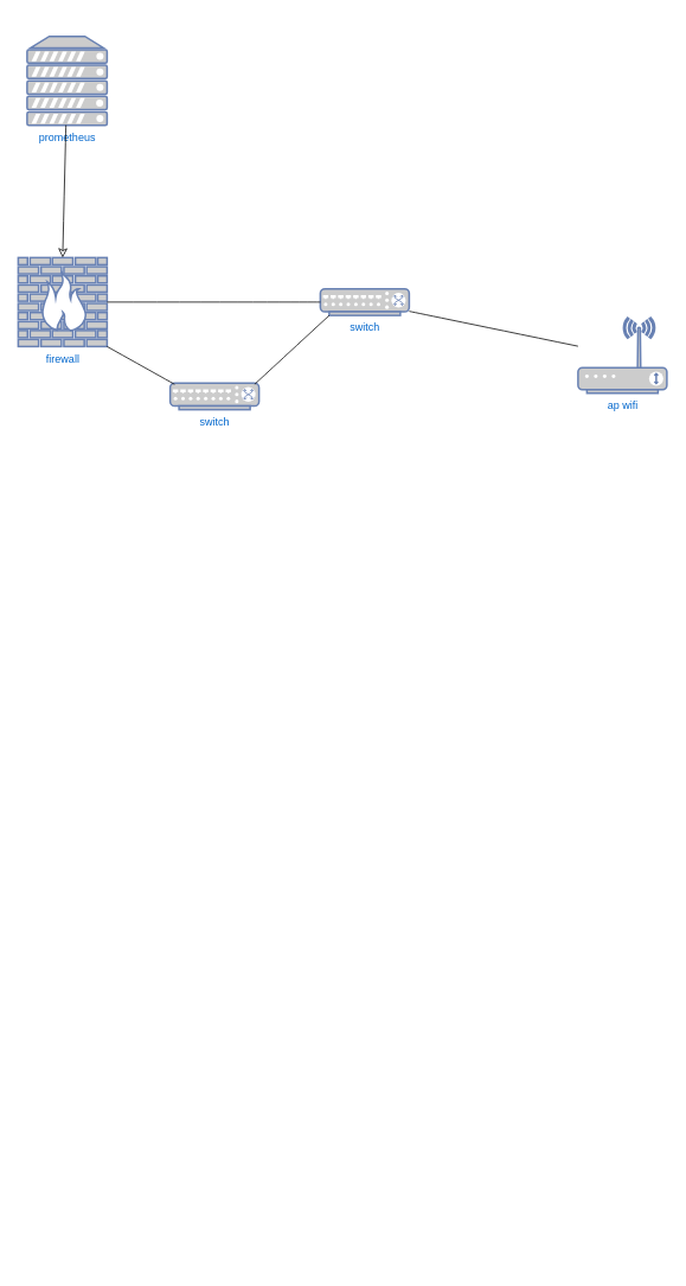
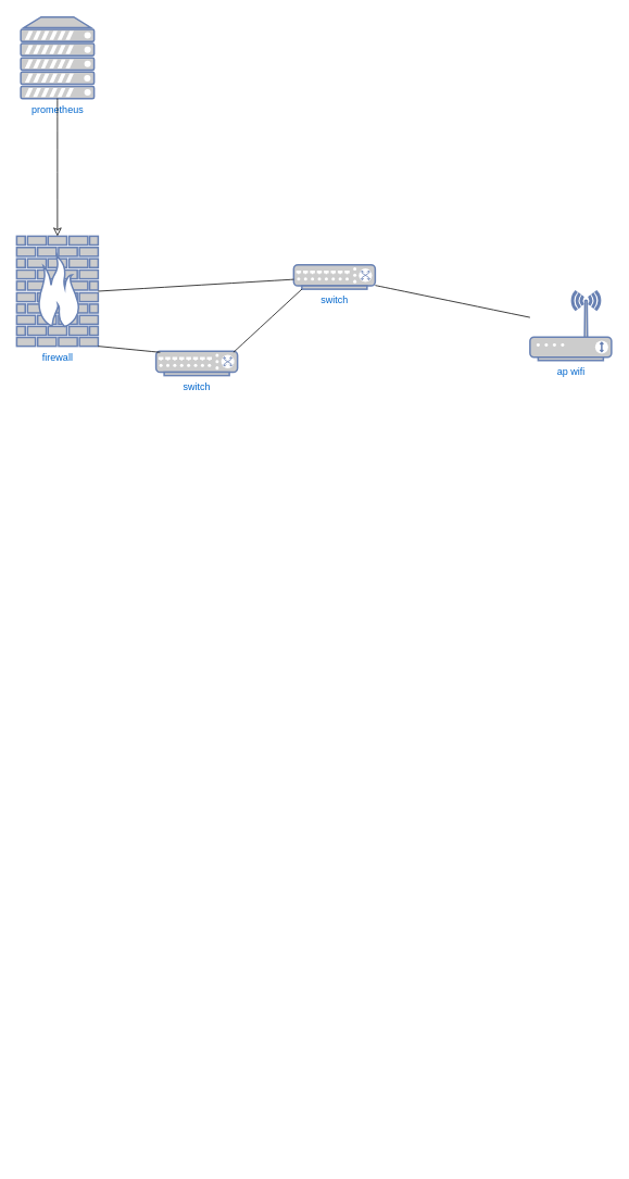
- <mxCell id="6" value="prometheus" style="fontColor=#0066CC;verticalAlign=top;verticalLabelPosition=bottom;labelPosition=center;align=center;html=1;fillColor=#CCCCCC;strokeColor=#6881B3;gradientColor=none;gradientDirection=north;strokeWidth=2;shape=mxgraph.networks.server;rounded=1;shadow=0;comic=0;labelBackgroundColor=#ffffff;" parent="1" vertex="1"><mxGeometry x="30" y="40" width="90" height="100" as="geometry" /></mxCell>
+ <mxCell id="6" value="prometheus" style="fontColor=#0066CC;verticalAlign=top;verticalLabelPosition=bottom;labelPosition=center;align=center;html=1;fillColor=#CCCCCC;strokeColor=#6881B3;gradientColor=none;gradientDirection=north;strokeWidth=2;shape=mxgraph.networks.server;rounded=1;shadow=0;comic=0;labelBackgroundColor=#ffffff;" parent="1" vertex="1"><mxGeometry x="25" y="20" width="90" height="100" as="geometry" /></mxCell>
- <mxCell id="7" value="firewall" style="fontColor=#0066CC;verticalAlign=top;verticalLabelPosition=bottom;labelPosition=center;align=center;html=1;fillColor=#CCCCCC;strokeColor=#6881B3;gradientColor=none;gradientDirection=north;strokeWidth=2;shape=mxgraph.networks.firewall;rounded=1;shadow=0;comic=0;labelBackgroundColor=#ffffff;strokeOpacity=100;" parent="1" vertex="1"><mxGeometry x="20" y="289" width="100" height="100" as="geometry" /></mxCell>
+ <mxCell id="7" value="firewall" style="fontColor=#0066CC;verticalAlign=top;verticalLabelPosition=bottom;labelPosition=center;align=center;html=1;fillColor=#CCCCCC;strokeColor=#6881B3;gradientColor=none;gradientDirection=north;strokeWidth=2;shape=mxgraph.networks.firewall;rounded=1;shadow=0;comic=0;labelBackgroundColor=#ffffff;strokeOpacity=100;" parent="1" vertex="1"><mxGeometry x="20" y="289" width="100" height="135" as="geometry" /></mxCell>
